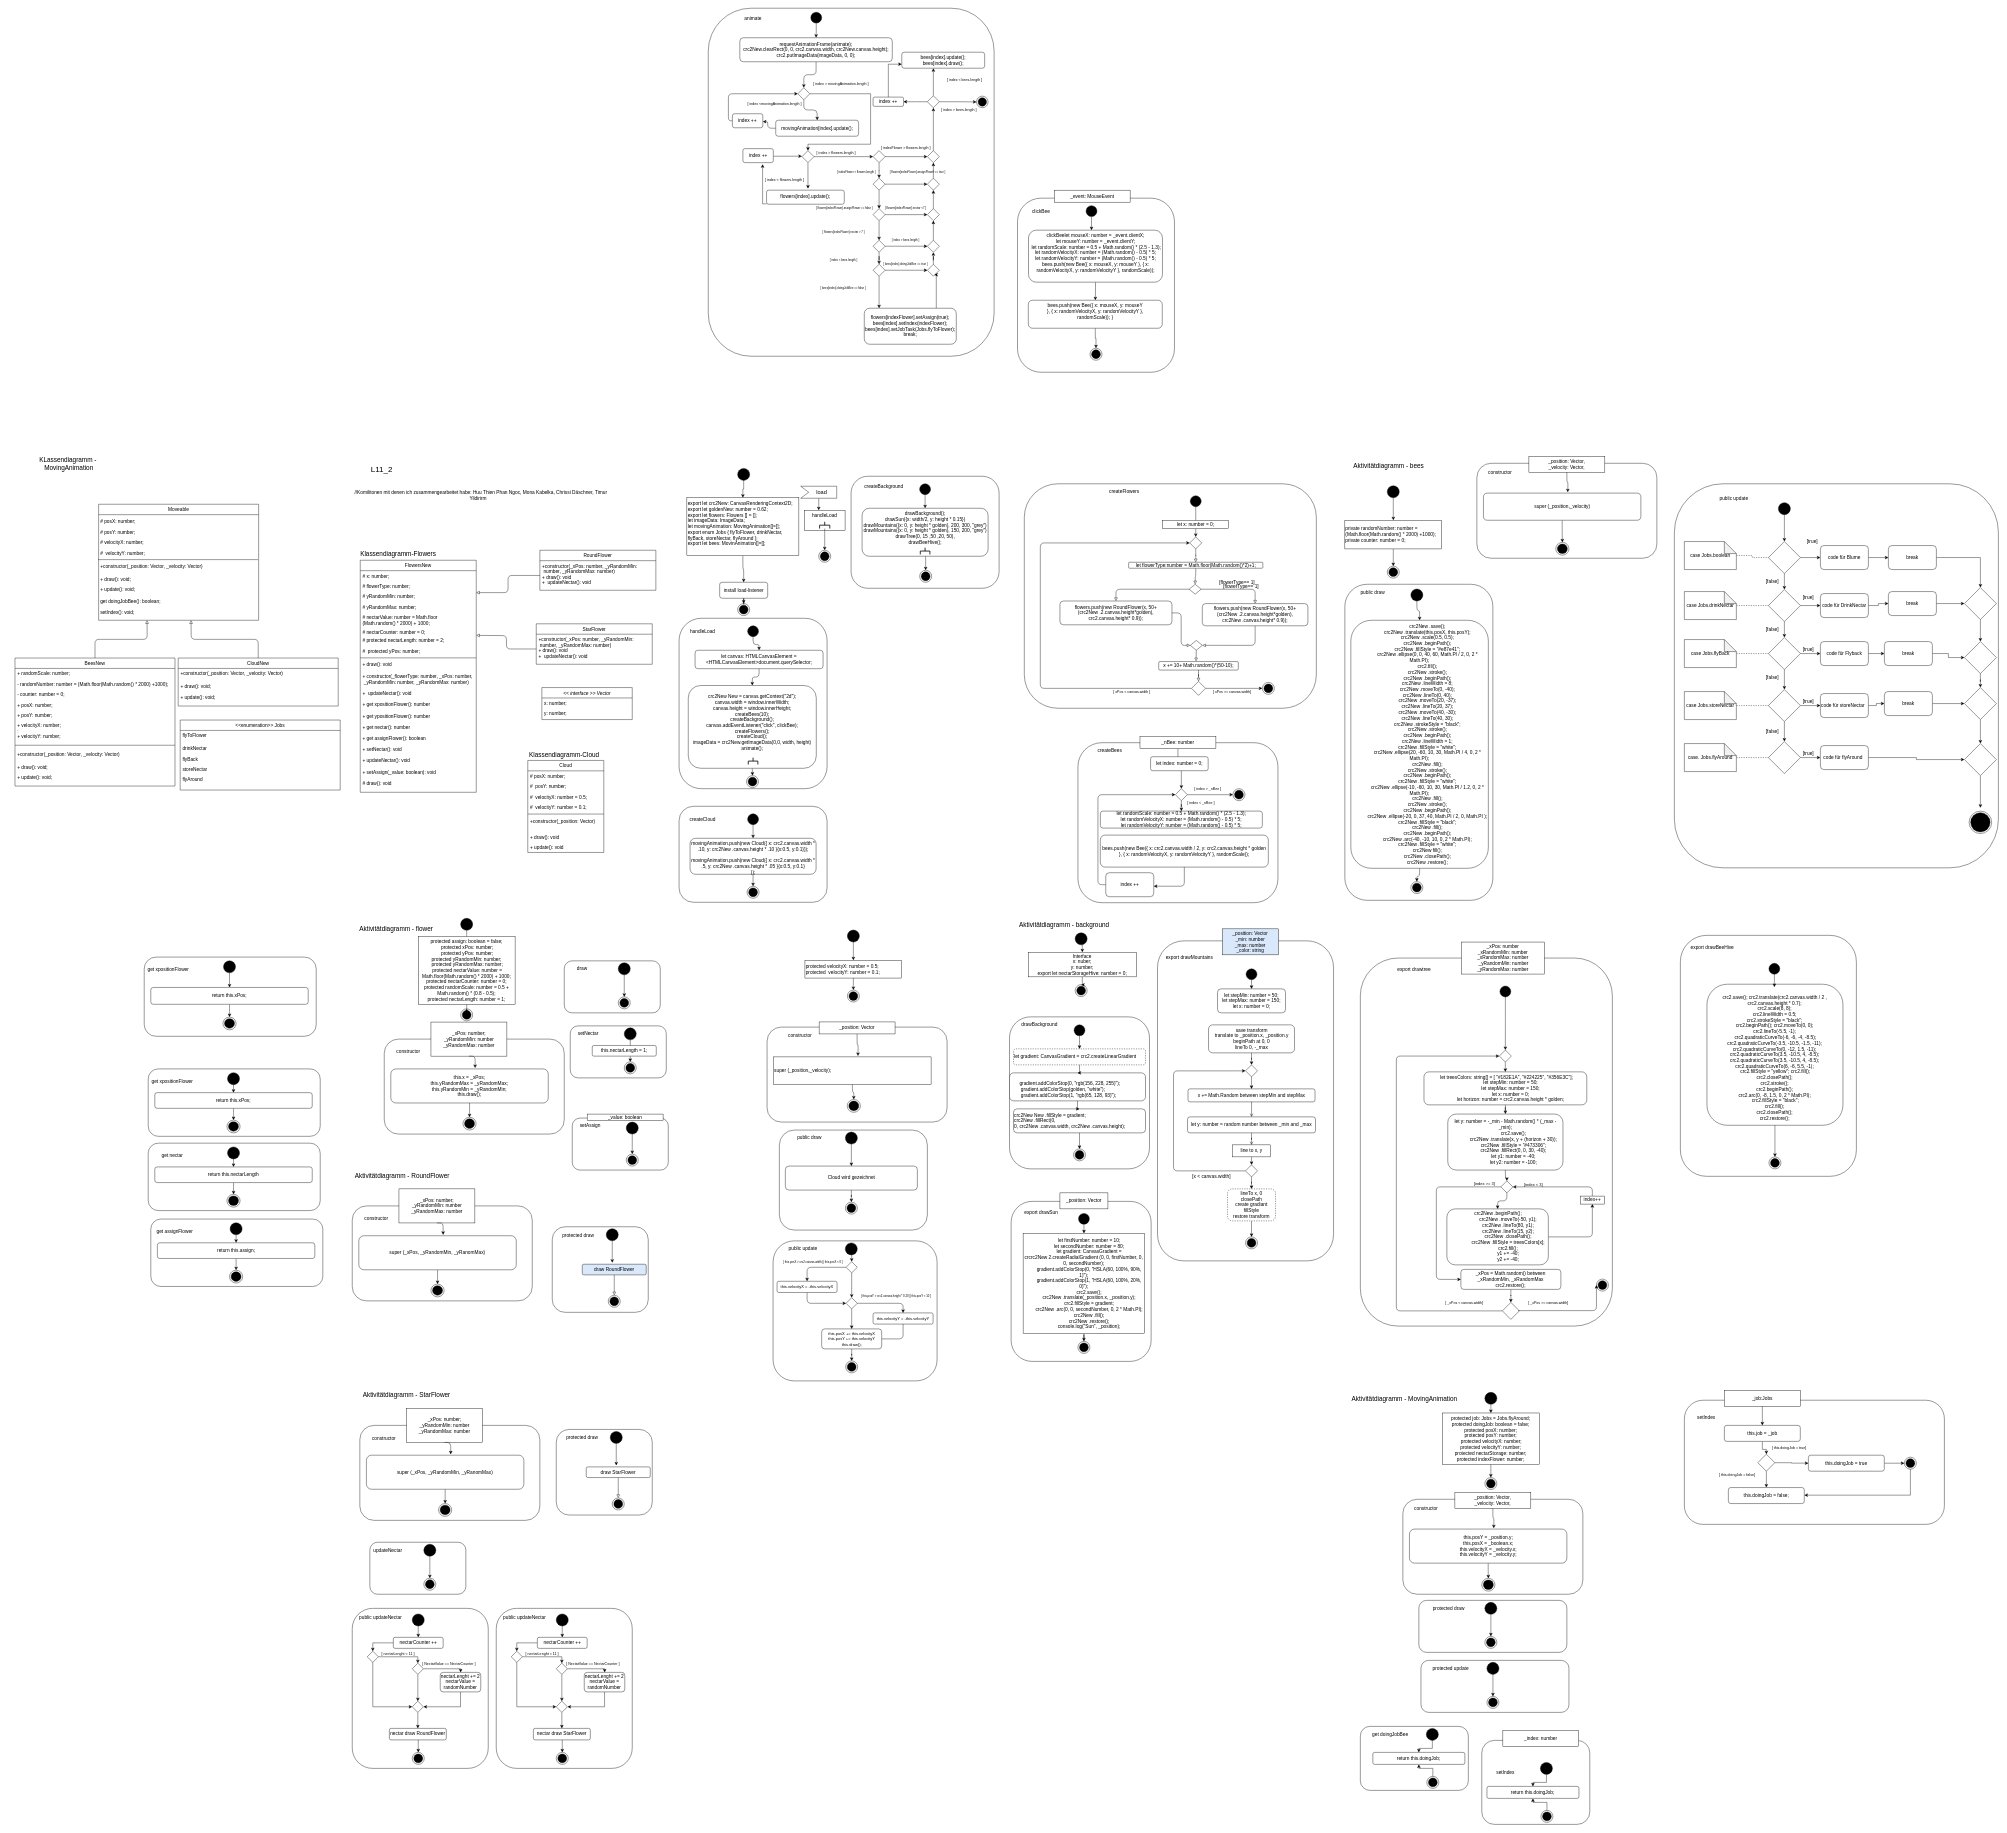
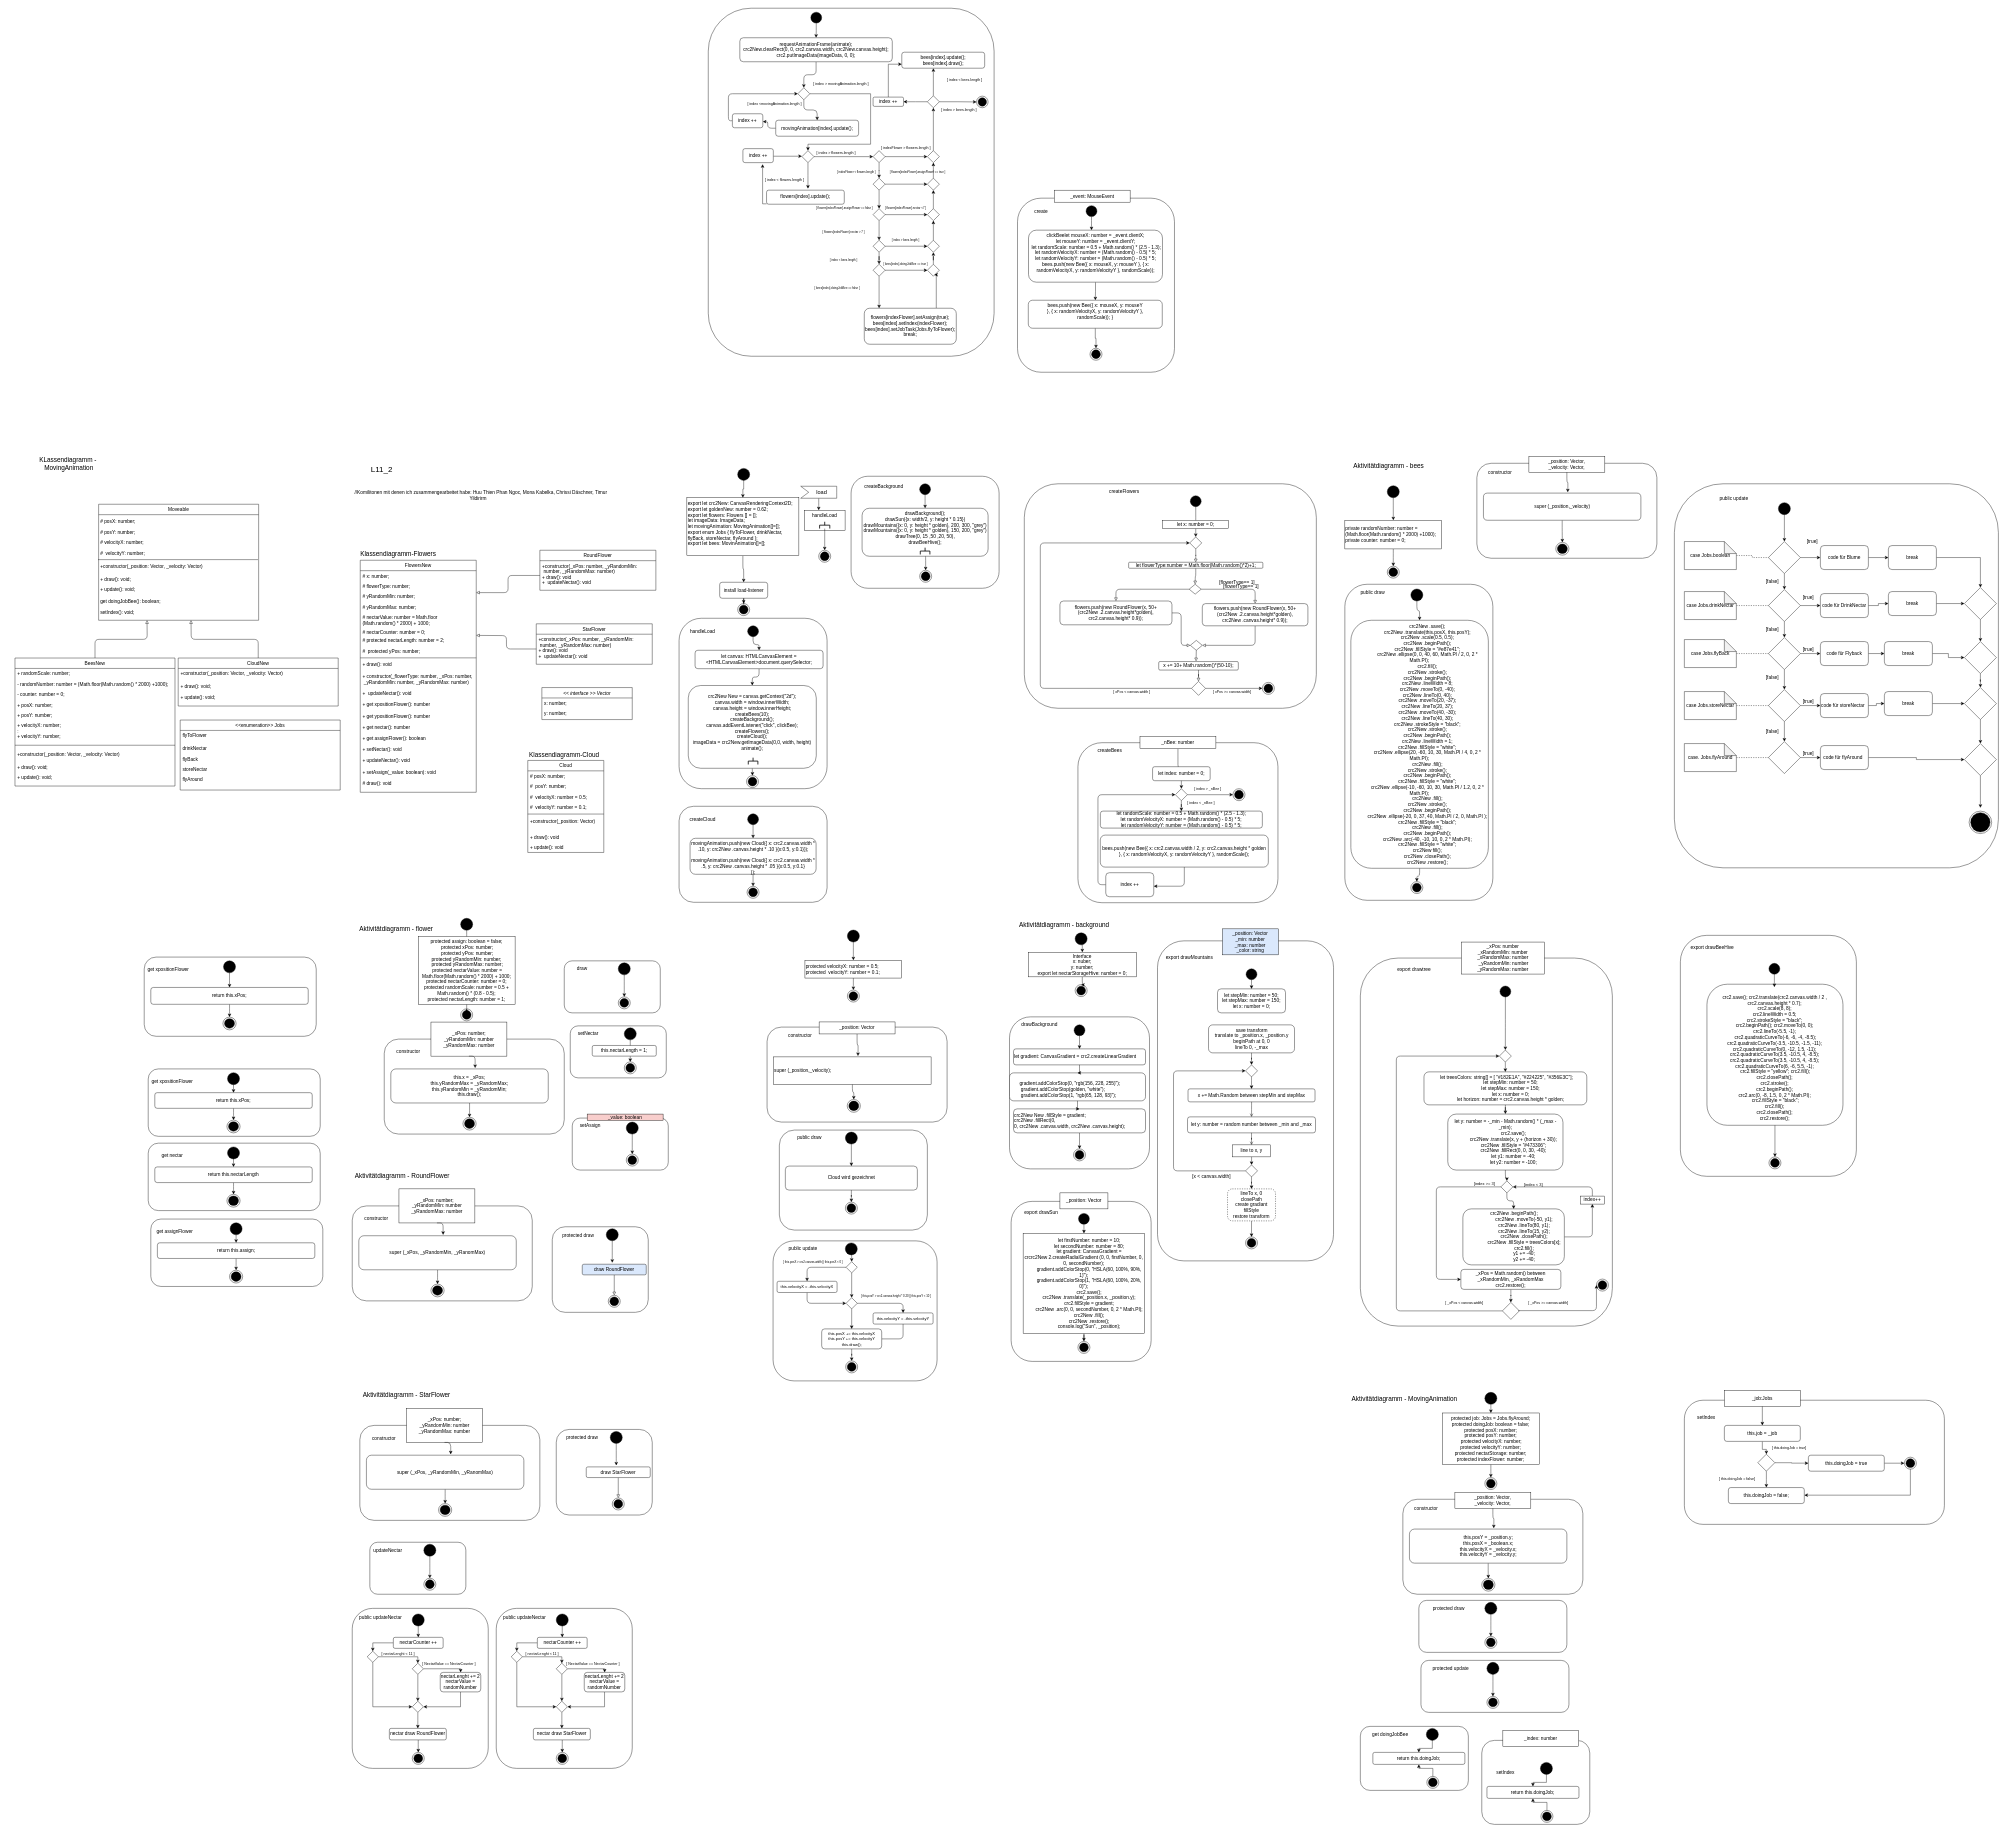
- <mxCell id="221" value="animate" style="text;html=1;strokeColor=none;fillColor=none;align=center;verticalAlign=middle;whiteSpace=wrap;" parent="1" vertex="1"><mxGeometry x="1842" y="37.14" width="80" height="20" as="geometry" /></mxCell>
- <mxCell id="386" value="clickBee" style="text;html=1;strokeColor=none;fillColor=none;align=center;verticalAlign=middle;whiteSpace=wrap;" parent="1" vertex="1"><mxGeometry x="2562.998" y="513.681" width="78.485" height="29.376" as="geometry" /></mxCell>
+ <mxCell id="386" value="create" style="text;html=1;strokeColor=none;fillColor=none;align=center;verticalAlign=middle;whiteSpace=wrap;" parent="1" vertex="1"><mxGeometry x="2562.998" y="513.681" width="78.485" height="29.376" as="geometry" /></mxCell>
- <mxCell id="439" value="&lt;font style=&quot;font-size: 7px&quot;&gt;[ bees[index].doingJobBee == false ]&lt;/font&gt;" style="text;html=1;strokeColor=none;fillColor=none;align=center;verticalAlign=middle;whiteSpace=wrap;fontSize=9;" parent="1" vertex="1"><mxGeometry x="2009.3" y="710" width="196.5" height="20" as="geometry" /></mxCell>
+ <mxCell id="439" value="&lt;font style=&quot;font-size: 7px&quot;&gt;[ bees[index].doingJobBee == false ]&lt;/font&gt;" style="text;html=1;strokeColor=none;fillColor=none;align=center;verticalAlign=middle;whiteSpace=wrap;fontSize=9;" parent="1" vertex="1"><mxGeometry x="1994.3" y="710" width="196.5" height="20" as="geometry" /></mxCell>
- <mxCell id="235" value="let index: number = 0;" style="whiteSpace=wrap;html=1;rounded=1;" parent="1" vertex="1"><mxGeometry x="2875.63" y="1891.02" width="143.96" height="35" as="geometry" /></mxCell>
+ <mxCell id="235" value="let index: number = 0;" style="whiteSpace=wrap;html=1;rounded=1;" parent="1" vertex="1"><mxGeometry x="2880.63" y="1916.02" width="143.96" height="35" as="geometry" /></mxCell>
- <mxCell id="585" value="let gradient: CanvasGradient = crc2.createLinearGradient" style="whiteSpace=wrap;html=1;align=left;rounded=1;dashed=1;" parent="1" vertex="1"><mxGeometry x="2533" y="2621.38" width="330" height="40" as="geometry" /></mxCell>
+ <mxCell id="585" value="let gradient: CanvasGradient = crc2.createLinearGradient" style="whiteSpace=wrap;html=1;align=left;rounded=1;" parent="1" vertex="1"><mxGeometry x="2533" y="2621.38" width="330" height="40" as="geometry" /></mxCell>
- <mxCell id="451" value="_value: boolean" style="whiteSpace=wrap;html=1;" parent="1" vertex="1"><mxGeometry x="1467.27" y="2784.38" width="189.81" height="15.76" as="geometry" /></mxCell>
+ <mxCell id="451" value="_value: boolean" style="whiteSpace=wrap;html=1;fillColor=#f8cecc;" parent="1" vertex="1"><mxGeometry x="1467.27" y="2784.38" width="189.81" height="15.76" as="geometry" /></mxCell>
- <mxCell id="151" value="&lt;div&gt;&amp;nbsp;crc2New&amp;nbsp;.beginPath();&lt;/div&gt;&lt;div&gt;&amp;nbsp; &amp;nbsp; &amp;nbsp; &amp;nbsp; &amp;nbsp; &amp;nbsp; &amp;nbsp; &amp;nbsp; crc2New&amp;nbsp;.moveTo(-50, y1);&lt;/div&gt;&lt;div&gt;&amp;nbsp; &amp;nbsp; &amp;nbsp; &amp;nbsp; &amp;nbsp; &amp;nbsp; &amp;nbsp; &amp;nbsp; crc2New&amp;nbsp;.lineTo(80, y1);&lt;/div&gt;&lt;div&gt;&amp;nbsp; &amp;nbsp; &amp;nbsp; &amp;nbsp; &amp;nbsp; &amp;nbsp; &amp;nbsp; &amp;nbsp; crc2New&amp;nbsp;.lineTo(15, y2);&lt;/div&gt;&lt;div&gt;&amp;nbsp; &amp;nbsp; &amp;nbsp; &amp;nbsp; &amp;nbsp; &amp;nbsp; &amp;nbsp; &amp;nbsp; crc2New&amp;nbsp;.closePath();&lt;/div&gt;&lt;div&gt;&amp;nbsp; &amp;nbsp; &amp;nbsp; &amp;nbsp; &amp;nbsp; &amp;nbsp; &amp;nbsp; &amp;nbsp; crc2New&amp;nbsp;.fillStyle = treesColors[x];&lt;/div&gt;&lt;div&gt;&amp;nbsp; &amp;nbsp; &amp;nbsp; &amp;nbsp; &amp;nbsp; &amp;nbsp; &amp;nbsp; &amp;nbsp; crc2.fill();&lt;/div&gt;&lt;div&gt;&amp;nbsp; &amp;nbsp; &amp;nbsp; &amp;nbsp; &amp;nbsp; &amp;nbsp; &amp;nbsp; &amp;nbsp; y1 += -40;&lt;/div&gt;&lt;div&gt;&amp;nbsp; &amp;nbsp; &amp;nbsp; &amp;nbsp; &amp;nbsp; &amp;nbsp; &amp;nbsp; &amp;nbsp; y2 += -40;&lt;/div&gt;" style="whiteSpace=wrap;html=1;fontSize=12;rounded=1;" parent="1" vertex="1"><mxGeometry x="3616.29" y="3021.38" width="253.71" height="140" as="geometry" /></mxCell>
+ <mxCell id="151" value="&lt;div&gt;&amp;nbsp;crc2New&amp;nbsp;.beginPath();&lt;/div&gt;&lt;div&gt;&amp;nbsp; &amp;nbsp; &amp;nbsp; &amp;nbsp; &amp;nbsp; &amp;nbsp; &amp;nbsp; &amp;nbsp; crc2New&amp;nbsp;.moveTo(-50, y1);&lt;/div&gt;&lt;div&gt;&amp;nbsp; &amp;nbsp; &amp;nbsp; &amp;nbsp; &amp;nbsp; &amp;nbsp; &amp;nbsp; &amp;nbsp; crc2New&amp;nbsp;.lineTo(80, y1);&lt;/div&gt;&lt;div&gt;&amp;nbsp; &amp;nbsp; &amp;nbsp; &amp;nbsp; &amp;nbsp; &amp;nbsp; &amp;nbsp; &amp;nbsp; crc2New&amp;nbsp;.lineTo(15, y2);&lt;/div&gt;&lt;div&gt;&amp;nbsp; &amp;nbsp; &amp;nbsp; &amp;nbsp; &amp;nbsp; &amp;nbsp; &amp;nbsp; &amp;nbsp; crc2New&amp;nbsp;.closePath();&lt;/div&gt;&lt;div&gt;&amp;nbsp; &amp;nbsp; &amp;nbsp; &amp;nbsp; &amp;nbsp; &amp;nbsp; &amp;nbsp; &amp;nbsp; crc2New&amp;nbsp;.fillStyle = treesColors[x];&lt;/div&gt;&lt;div&gt;&amp;nbsp; &amp;nbsp; &amp;nbsp; &amp;nbsp; &amp;nbsp; &amp;nbsp; &amp;nbsp; &amp;nbsp; crc2.fill();&lt;/div&gt;&lt;div&gt;&amp;nbsp; &amp;nbsp; &amp;nbsp; &amp;nbsp; &amp;nbsp; &amp;nbsp; &amp;nbsp; &amp;nbsp; y1 += -40;&lt;/div&gt;&lt;div&gt;&amp;nbsp; &amp;nbsp; &amp;nbsp; &amp;nbsp; &amp;nbsp; &amp;nbsp; &amp;nbsp; &amp;nbsp; y2 += -40;&lt;/div&gt;" style="whiteSpace=wrap;html=1;fontSize=12;rounded=1;" parent="1" vertex="1"><mxGeometry x="3656.29" y="3021.38" width="253.71" height="140" as="geometry" /></mxCell>
- <mxCell id="516" value="[ this.doingJob = false]" style="text;html=1;strokeColor=none;fillColor=none;align=center;verticalAlign=middle;whiteSpace=wrap;fontSize=9;" parent="1" vertex="1"><mxGeometry x="4270" y="3677.1" width="143.66" height="20" as="geometry" /></mxCell>
+ <mxCell id="516" value="[ this.doingJob = false]" style="text;html=1;strokeColor=none;fillColor=none;align=center;verticalAlign=middle;whiteSpace=wrap;fontSize=9;" parent="1" vertex="1"><mxGeometry x="4270" y="3687.1" width="143.66" height="20" as="geometry" /></mxCell>
